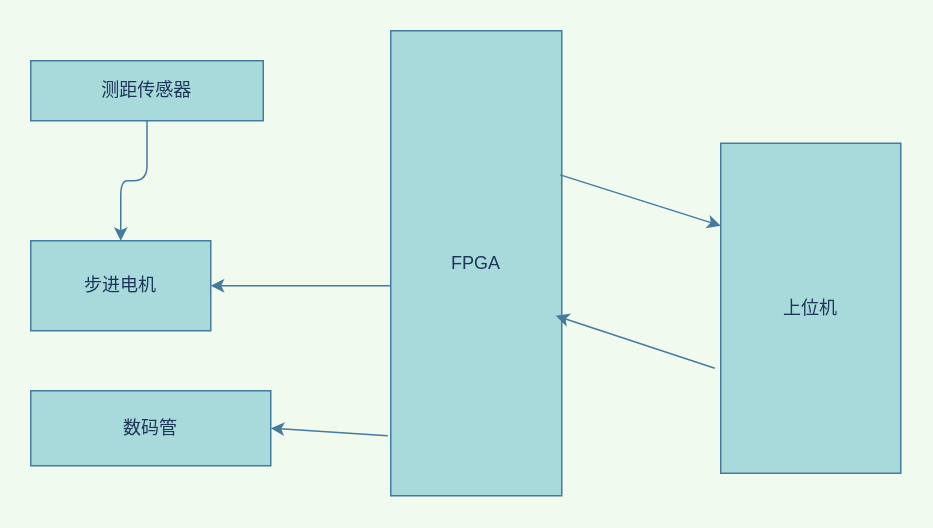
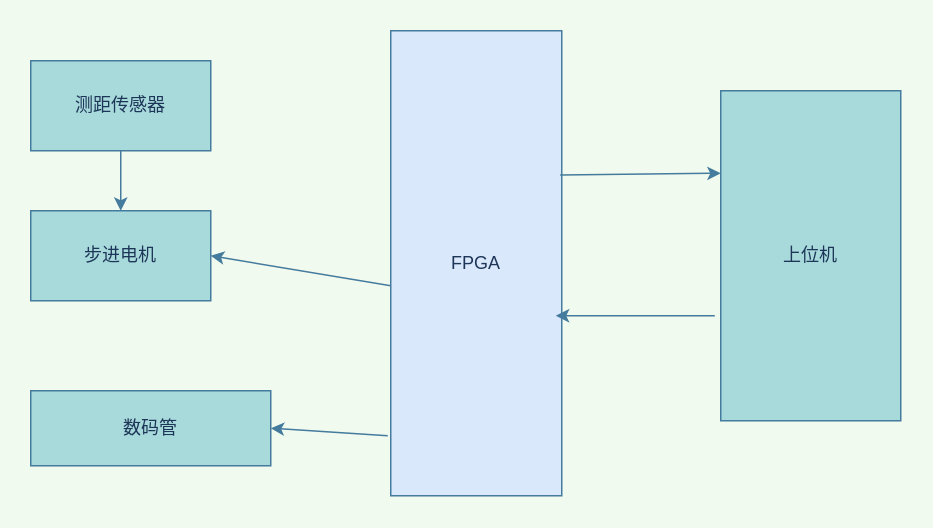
- <mxCell id="3" value="测距传感器" style="rounded=0;whiteSpace=wrap;html=1;fillColor=#A8DADC;strokeColor=#457B9D;fontColor=#1D3557;" vertex="1" parent="1"><mxGeometry x="20" y="40" width="155" height="40" as="geometry" /></mxCell>
+ <mxCell id="3" value="测距传感器" style="rounded=0;whiteSpace=wrap;html=1;fillColor=#A8DADC;strokeColor=#457B9D;fontColor=#1D3557;" vertex="1" parent="1"><mxGeometry x="20" y="40" width="120" height="60" as="geometry" /></mxCell>
- <mxCell id="5" value="FPGA" style="rounded=0;whiteSpace=wrap;html=1;sketch=0;strokeColor=#457B9D;fillColor=#A8DADC;fontColor=#1D3557;" vertex="1" parent="1"><mxGeometry x="260" y="20" width="114" height="310" as="geometry" /></mxCell>
+ <mxCell id="5" value="FPGA" style="rounded=0;whiteSpace=wrap;html=1;sketch=0;strokeColor=#457B9D;fillColor=#dae8fc;fontColor=#1D3557;" vertex="1" parent="1"><mxGeometry x="260" y="20" width="114" height="310" as="geometry" /></mxCell>
- <mxCell id="4" value="步进电机" style="rounded=0;whiteSpace=wrap;html=1;sketch=0;strokeColor=#457B9D;fillColor=#A8DADC;fontColor=#1D3557;" vertex="1" parent="1"><mxGeometry x="20" y="160" width="120" height="60" as="geometry" /></mxCell>
+ <mxCell id="4" value="步进电机" style="rounded=0;whiteSpace=wrap;html=1;sketch=0;strokeColor=#457B9D;fillColor=#A8DADC;fontColor=#1D3557;" vertex="1" parent="1"><mxGeometry x="20" y="140" width="120" height="60" as="geometry" /></mxCell>
- <mxCell id="6" value="上位机" style="rounded=0;whiteSpace=wrap;html=1;sketch=0;strokeColor=#457B9D;fillColor=#A8DADC;fontColor=#1D3557;" vertex="1" parent="1"><mxGeometry x="480" y="95" width="120" height="220" as="geometry" /></mxCell>
+ <mxCell id="6" value="上位机" style="rounded=0;whiteSpace=wrap;html=1;sketch=0;strokeColor=#457B9D;fillColor=#A8DADC;fontColor=#1D3557;" vertex="1" parent="1"><mxGeometry x="480" y="60" width="120" height="220" as="geometry" /></mxCell>
